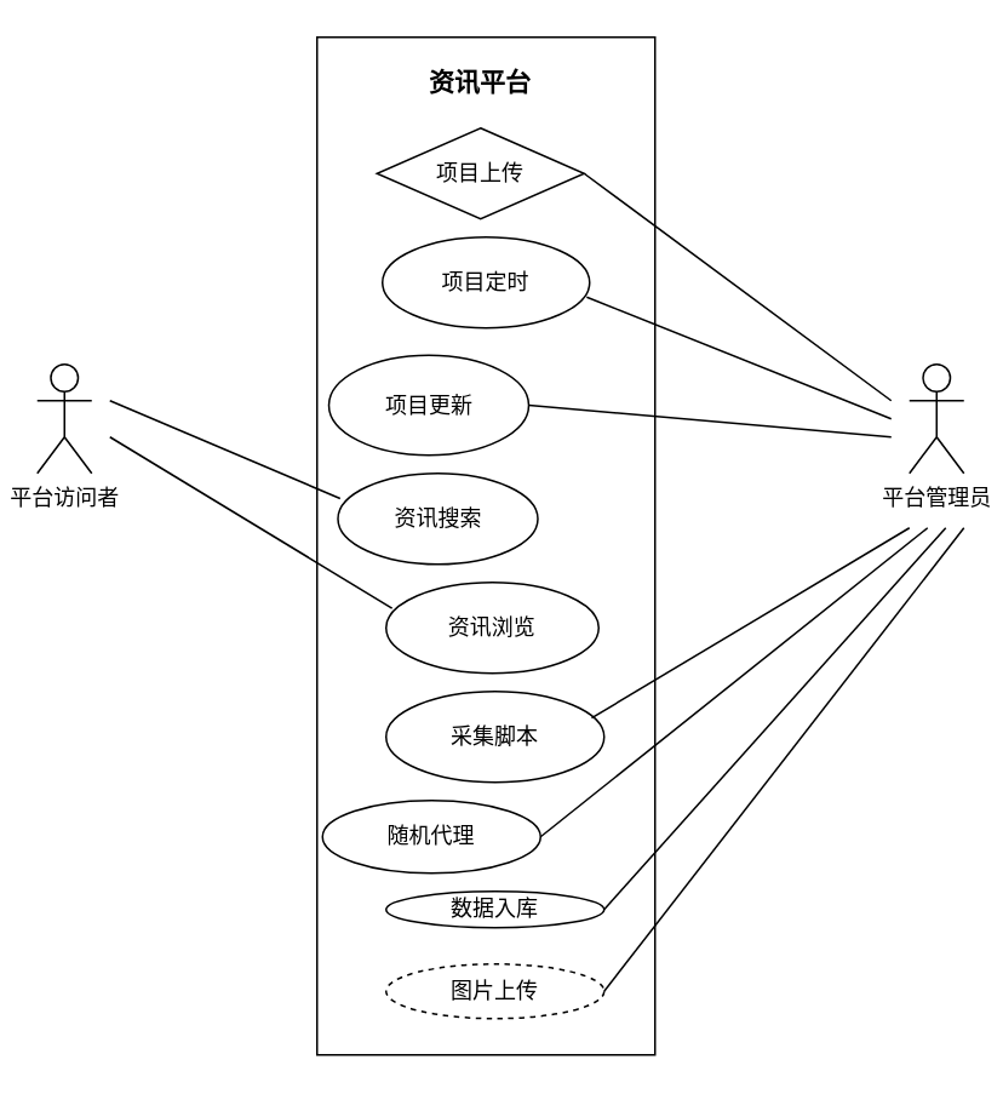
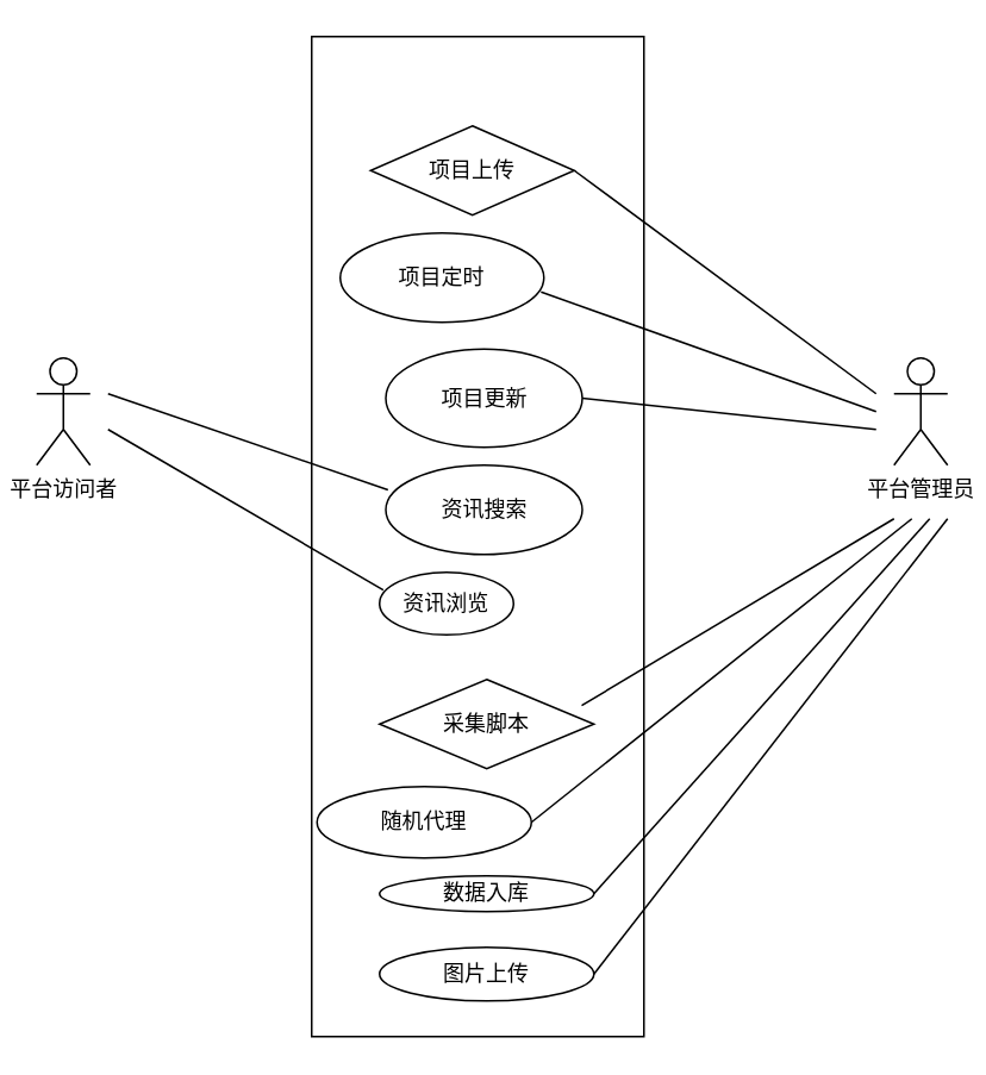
- <mxCell id="15" value="&lt;font style=&quot;font-size: 14px&quot;&gt;&lt;b&gt;资讯平台&lt;/b&gt;&lt;/font&gt;" style="text;html=1;strokeColor=none;fillColor=none;align=center;verticalAlign=middle;whiteSpace=wrap;rounded=0;" vertex="1" parent="1"><mxGeometry x="234" y="30" width="60" height="30" as="geometry" /></mxCell>
- <mxCell id="5" value="项目定时" style="ellipse;whiteSpace=wrap;html=1;" vertex="1" parent="1"><mxGeometry x="210" y="130" width="114" height="50" as="geometry" /></mxCell>
+ <mxCell id="5" value="项目定时" style="ellipse;whiteSpace=wrap;html=1;" vertex="1" parent="1"><mxGeometry x="190" y="130" width="114" height="50" as="geometry" /></mxCell>
- <mxCell id="6" value="项目更新" style="ellipse;whiteSpace=wrap;html=1;" vertex="1" parent="1"><mxGeometry x="180.5" y="195" width="110" height="55" as="geometry" /></mxCell>
+ <mxCell id="6" value="项目更新" style="ellipse;whiteSpace=wrap;html=1;" vertex="1" parent="1"><mxGeometry x="215.5" y="195" width="110" height="55" as="geometry" /></mxCell>
- <mxCell id="7" value="资讯搜索" style="ellipse;whiteSpace=wrap;html=1;" vertex="1" parent="1"><mxGeometry x="185.5" y="260" width="110" height="50" as="geometry" /></mxCell>
+ <mxCell id="7" value="资讯搜索" style="ellipse;whiteSpace=wrap;html=1;" vertex="1" parent="1"><mxGeometry x="215.5" y="260" width="110" height="50" as="geometry" /></mxCell>
- <mxCell id="8" value="资讯浏览" style="ellipse;whiteSpace=wrap;html=1;" vertex="1" parent="1"><mxGeometry x="212" y="320" width="117" height="50" as="geometry" /></mxCell>
+ <mxCell id="8" value="资讯浏览" style="ellipse;whiteSpace=wrap;html=1;" vertex="1" parent="1"><mxGeometry x="212" y="320" width="75" height="35" as="geometry" /></mxCell>
- <mxCell id="16" value="采集脚本" style="ellipse;whiteSpace=wrap;html=1;fontSize=12;" vertex="1" parent="1"><mxGeometry x="212" y="380" width="120" height="50" as="geometry" /></mxCell>
+ <mxCell id="16" value="采集脚本" style="rhombus;whiteSpace=wrap;html=1;fontSize=12;" vertex="1" parent="1"><mxGeometry x="212" y="380" width="120" height="50" as="geometry" /></mxCell>
- <mxCell id="19" value="图片上传" style="ellipse;whiteSpace=wrap;html=1;fontSize=12;dashed=1;" vertex="1" parent="1"><mxGeometry x="212" y="530" width="120" height="30" as="geometry" /></mxCell>
+ <mxCell id="19" value="图片上传" style="ellipse;whiteSpace=wrap;html=1;fontSize=12;" vertex="1" parent="1"><mxGeometry x="212" y="530" width="120" height="30" as="geometry" /></mxCell>
